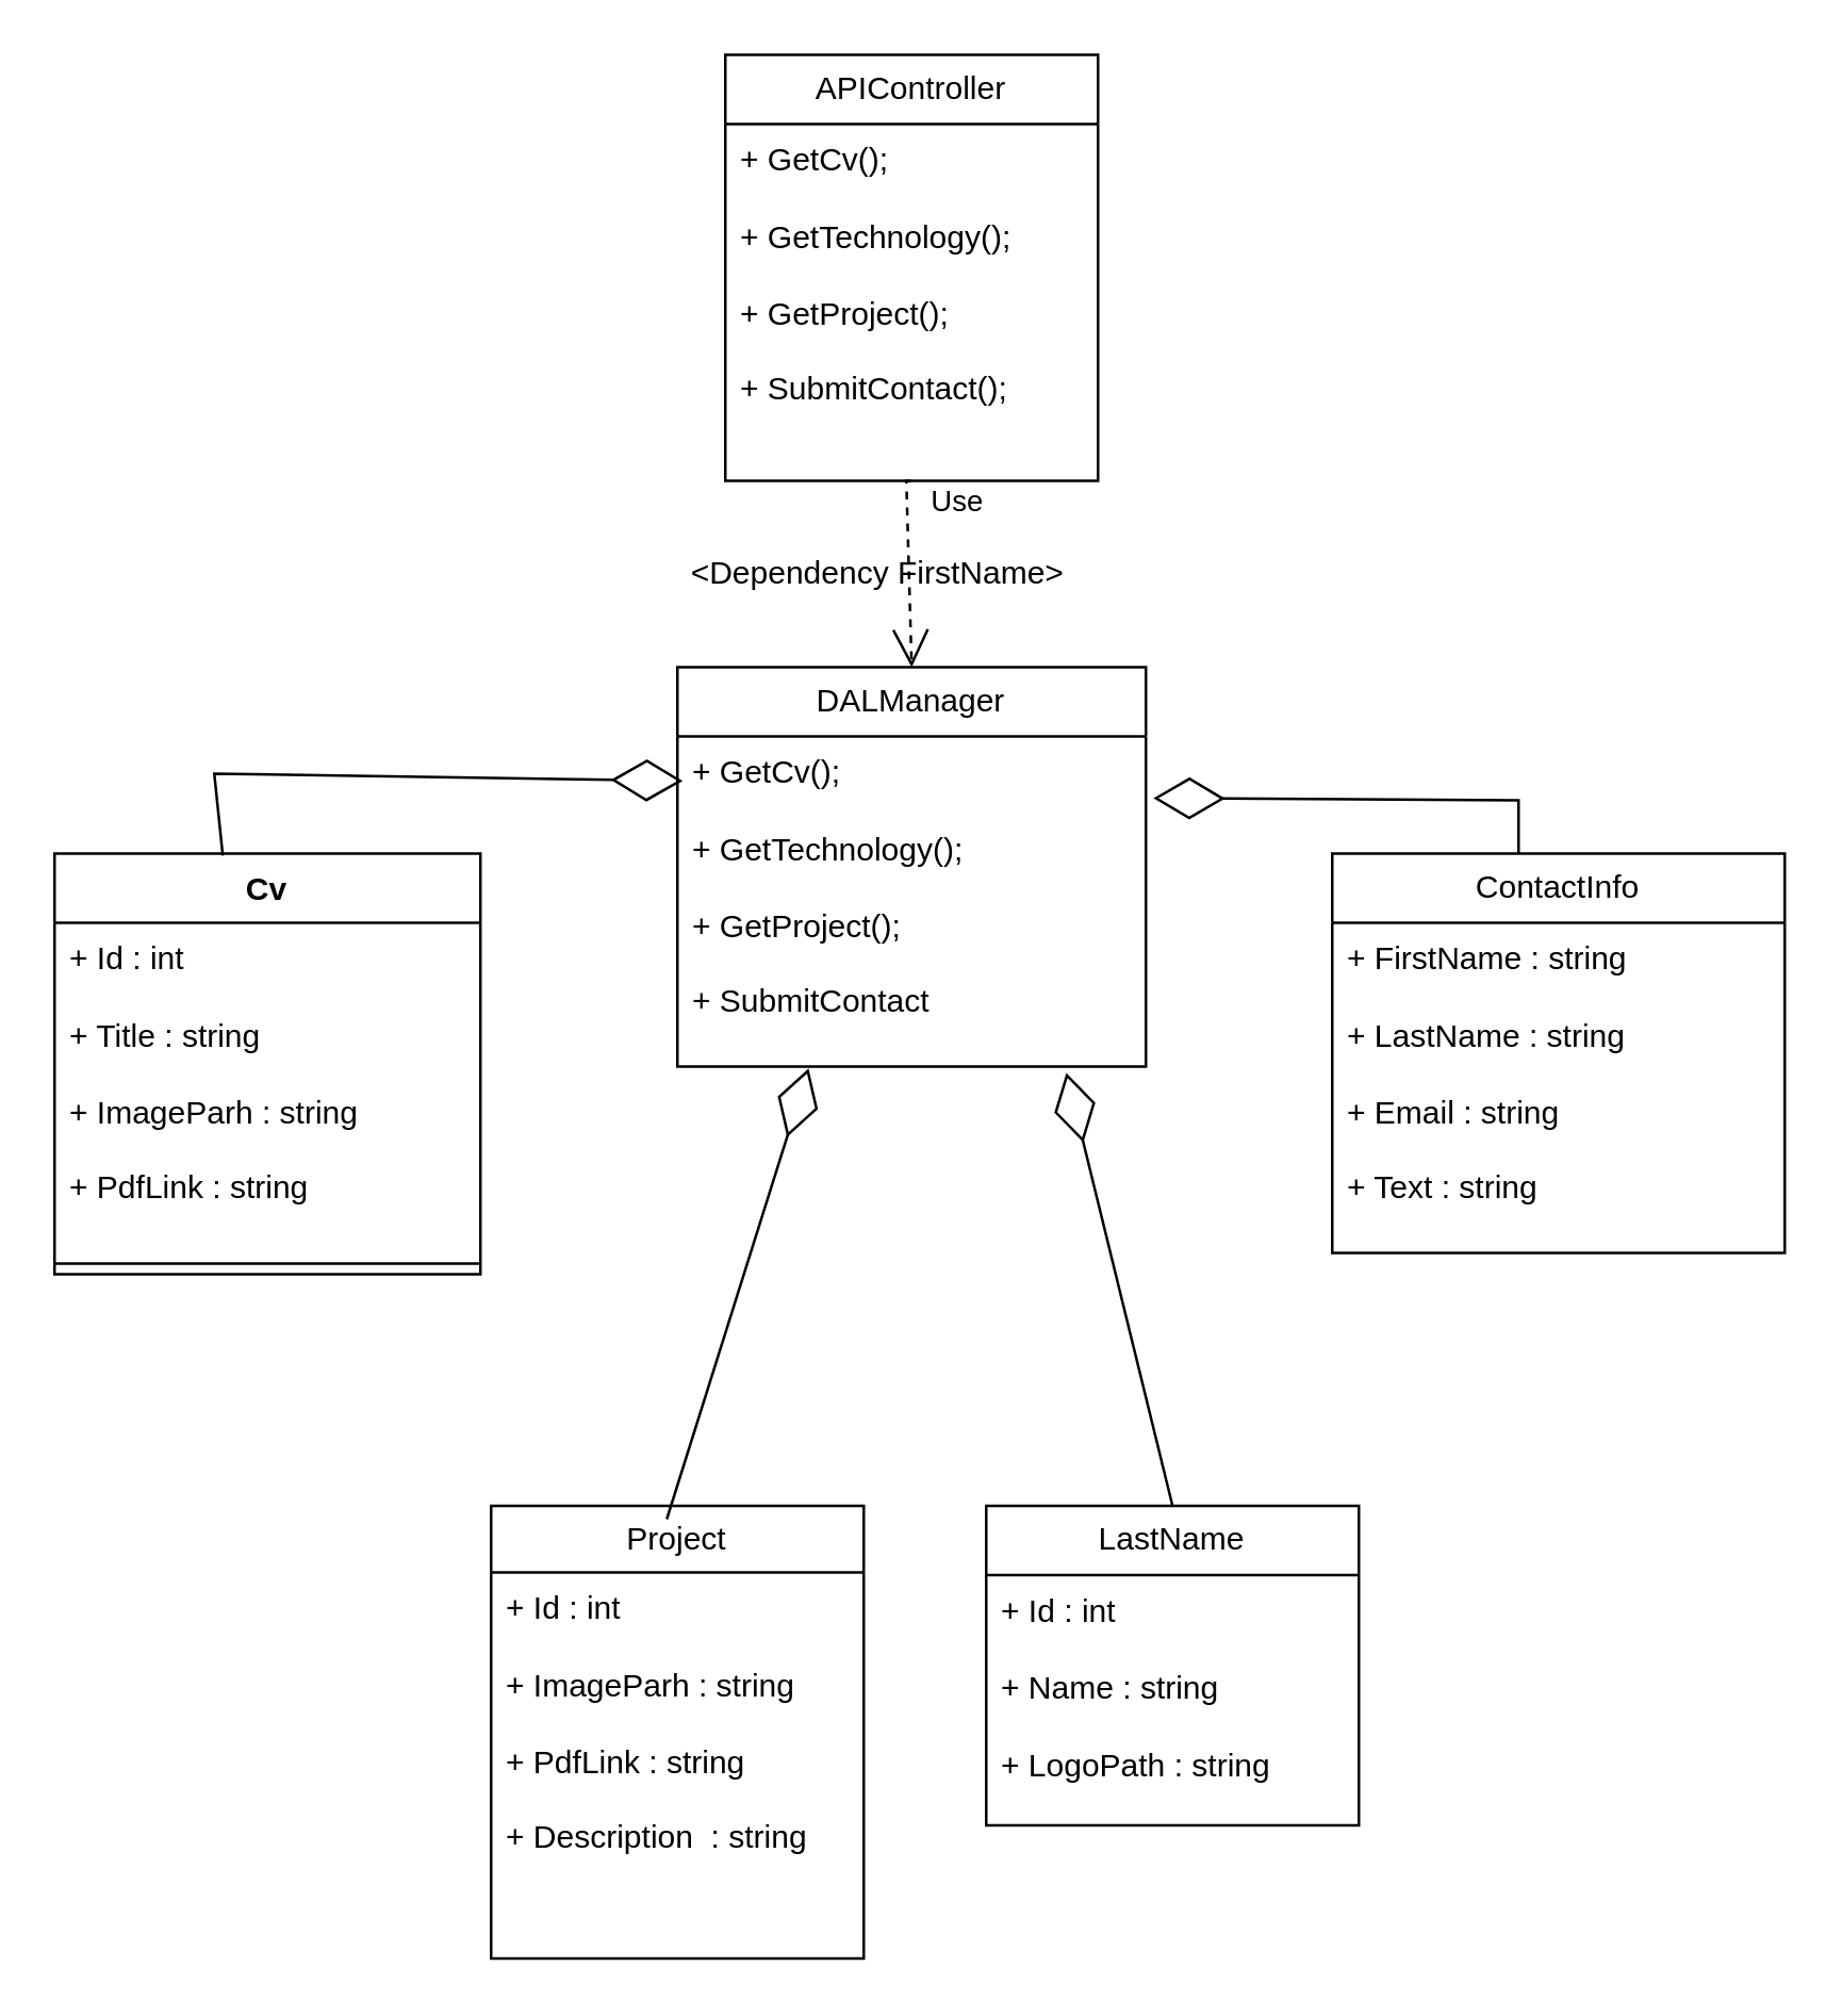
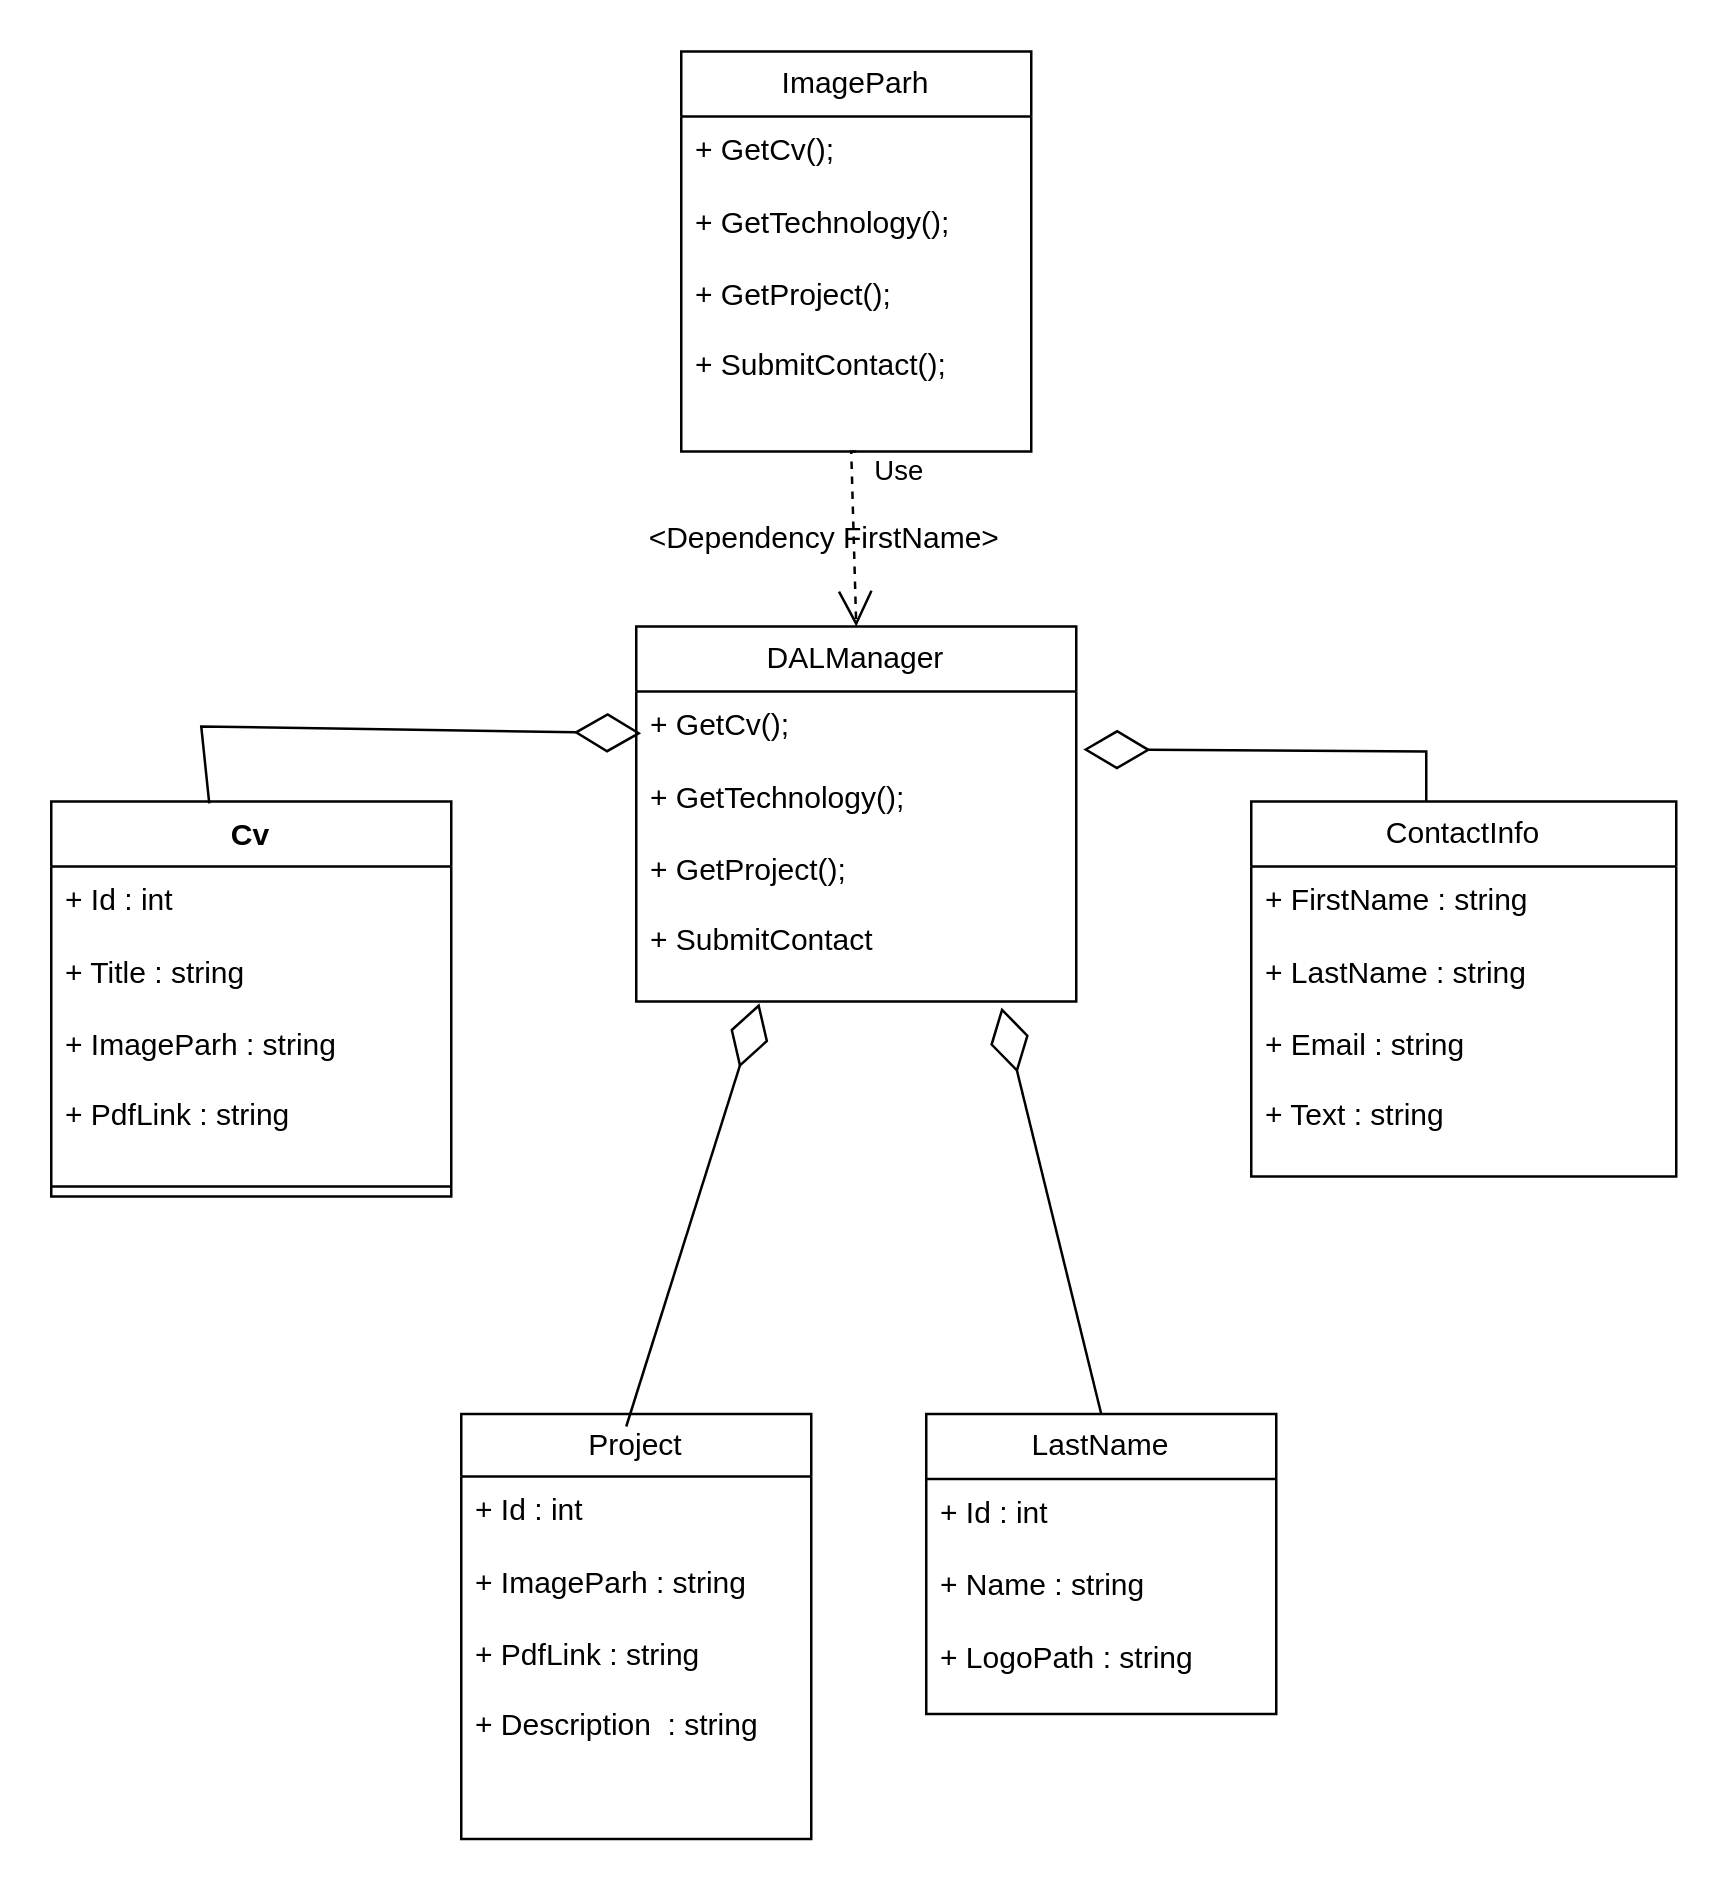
- <mxCell id="2" value="APIController" style="swimlane;fontStyle=0;childLayout=stackLayout;horizontal=1;startSize=26;fillColor=none;horizontalStack=0;resizeParent=1;resizeParentMax=0;resizeLast=0;collapsible=1;marginBottom=0;whiteSpace=wrap;html=1;" parent="1" vertex="1"><mxGeometry x="272" y="20" width="140" height="160" as="geometry" /></mxCell>
+ <mxCell id="2" value="ImageParh" style="swimlane;fontStyle=0;childLayout=stackLayout;horizontal=1;startSize=26;fillColor=none;horizontalStack=0;resizeParent=1;resizeParentMax=0;resizeLast=0;collapsible=1;marginBottom=0;whiteSpace=wrap;html=1;" parent="1" vertex="1"><mxGeometry x="272" y="20" width="140" height="160" as="geometry" /></mxCell>
